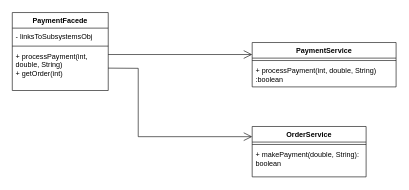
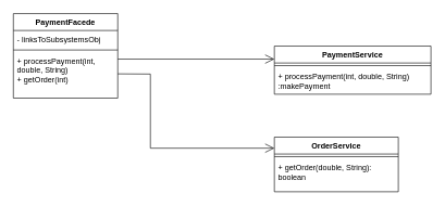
- <mxCell id="8" value="+ processPayment(int, double, String) :boolean" style="text;strokeColor=none;fillColor=none;align=left;verticalAlign=top;spacingLeft=4;spacingRight=4;overflow=hidden;rotatable=0;points=[[0,0.5],[1,0.5]];portConstraint=eastwest;whiteSpace=wrap;html=1;" parent="6" vertex="1"><mxGeometry y="34" width="240" height="40" as="geometry" /></mxCell>
+ <mxCell id="8" value="+ processPayment(int, double, String) :makePayment" style="text;strokeColor=none;fillColor=none;align=left;verticalAlign=top;spacingLeft=4;spacingRight=4;overflow=hidden;rotatable=0;points=[[0,0.5],[1,0.5]];portConstraint=eastwest;whiteSpace=wrap;html=1;" parent="6" vertex="1"><mxGeometry y="34" width="240" height="40" as="geometry" /></mxCell>
- <mxCell id="11" value="+ makePayment(double, String): boolean" style="text;strokeColor=none;fillColor=none;align=left;verticalAlign=top;spacingLeft=4;spacingRight=4;overflow=hidden;rotatable=0;points=[[0,0.5],[1,0.5]];portConstraint=eastwest;whiteSpace=wrap;html=1;" parent="9" vertex="1"><mxGeometry y="34" width="190" height="50" as="geometry" /></mxCell>
+ <mxCell id="11" value="+ getOrder(double, String): boolean" style="text;strokeColor=none;fillColor=none;align=left;verticalAlign=top;spacingLeft=4;spacingRight=4;overflow=hidden;rotatable=0;points=[[0,0.5],[1,0.5]];portConstraint=eastwest;whiteSpace=wrap;html=1;" parent="9" vertex="1"><mxGeometry y="34" width="190" height="50" as="geometry" /></mxCell>
